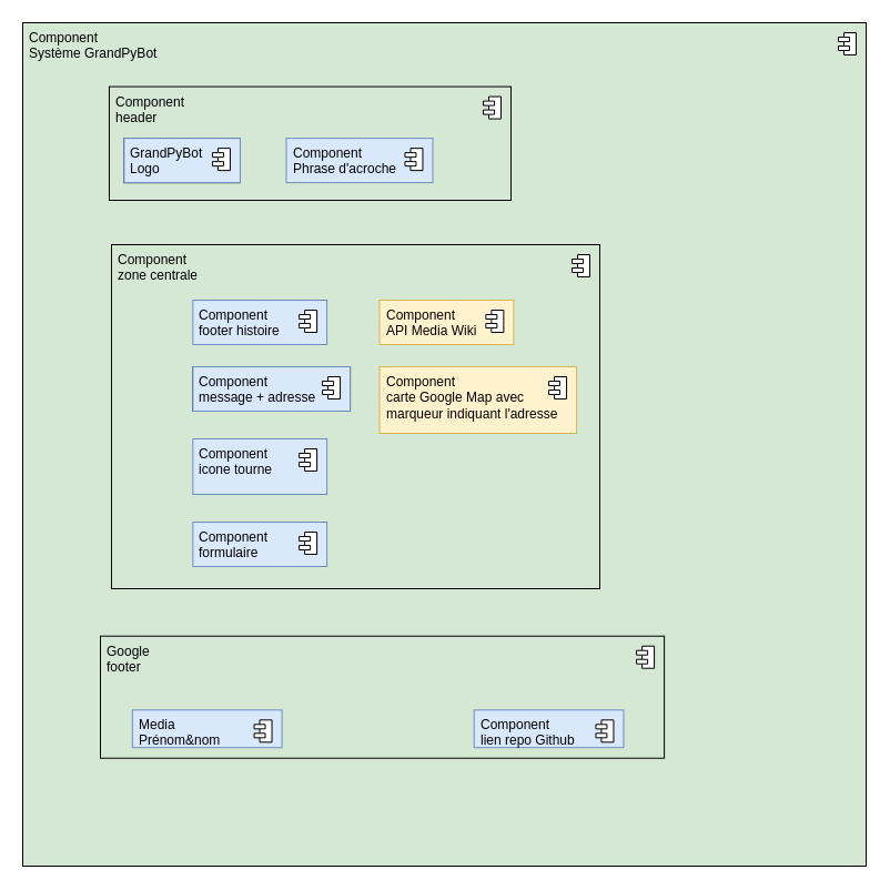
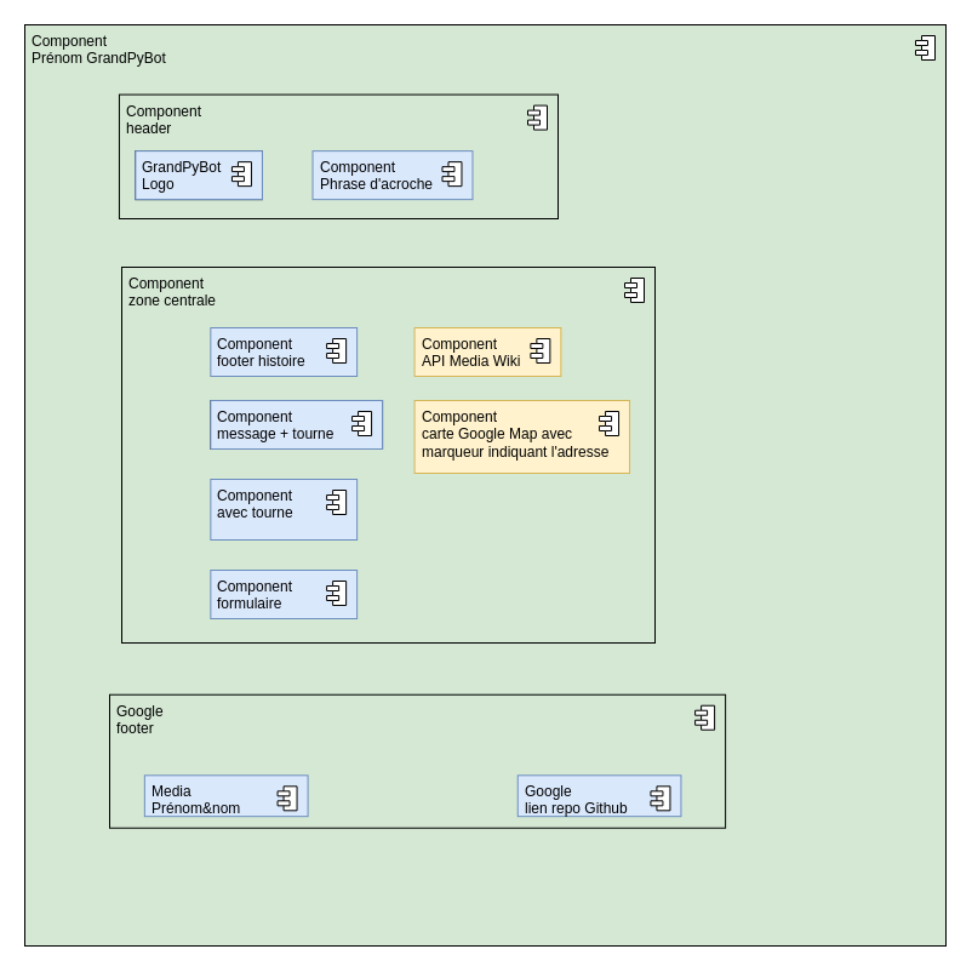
- <mxCell id="3" value="Component&lt;br&gt;Système GrandPyBot" style="html=1;align=left;spacingLeft=4;verticalAlign=top;fillColor=none;" vertex="1" parent="2"><mxGeometry width="760" height="760" as="geometry" /></mxCell>
+ <mxCell id="3" value="Component&lt;br&gt;Prénom GrandPyBot" style="html=1;align=left;spacingLeft=4;verticalAlign=top;fillColor=none;" vertex="1" parent="2"><mxGeometry width="760" height="760" as="geometry" /></mxCell>
- <mxCell id="25" value="Component&lt;br&gt;message + adresse" style="html=1;align=left;spacingLeft=4;verticalAlign=top;strokeColor=#6c8ebf;fillColor=#dae8fc;" vertex="1" parent="24"><mxGeometry width="141.732" height="40" as="geometry" /></mxCell>
+ <mxCell id="25" value="Component&lt;br&gt;message + tourne" style="html=1;align=left;spacingLeft=4;verticalAlign=top;strokeColor=#6c8ebf;fillColor=#dae8fc;" vertex="1" parent="24"><mxGeometry width="141.732" height="40" as="geometry" /></mxCell>
- <mxCell id="27" value="Component&lt;br&gt;icone tourne" style="html=1;align=left;spacingLeft=4;verticalAlign=top;fillColor=#dae8fc;strokeColor=#6c8ebf;" vertex="1" parent="20"><mxGeometry x="73.336" y="174.997" width="120.784" height="50" as="geometry" /></mxCell>
+ <mxCell id="27" value="Component&lt;br&gt;avec tourne" style="html=1;align=left;spacingLeft=4;verticalAlign=top;fillColor=#dae8fc;strokeColor=#6c8ebf;" vertex="1" parent="20"><mxGeometry x="73.336" y="174.997" width="120.784" height="50" as="geometry" /></mxCell>
- <mxCell id="18" value="Component&lt;br&gt;lien repo Github" style="html=1;align=left;spacingLeft=4;verticalAlign=top;fillColor=#dae8fc;strokeColor=#6c8ebf;" vertex="1" parent="14"><mxGeometry x="336.741" y="66.589" width="134.697" height="33.847" as="geometry" /></mxCell>
+ <mxCell id="18" value="Google&lt;br&gt;lien repo Github" style="html=1;align=left;spacingLeft=4;verticalAlign=top;fillColor=#dae8fc;strokeColor=#6c8ebf;" vertex="1" parent="14"><mxGeometry x="336.741" y="66.589" width="134.697" height="33.847" as="geometry" /></mxCell>
